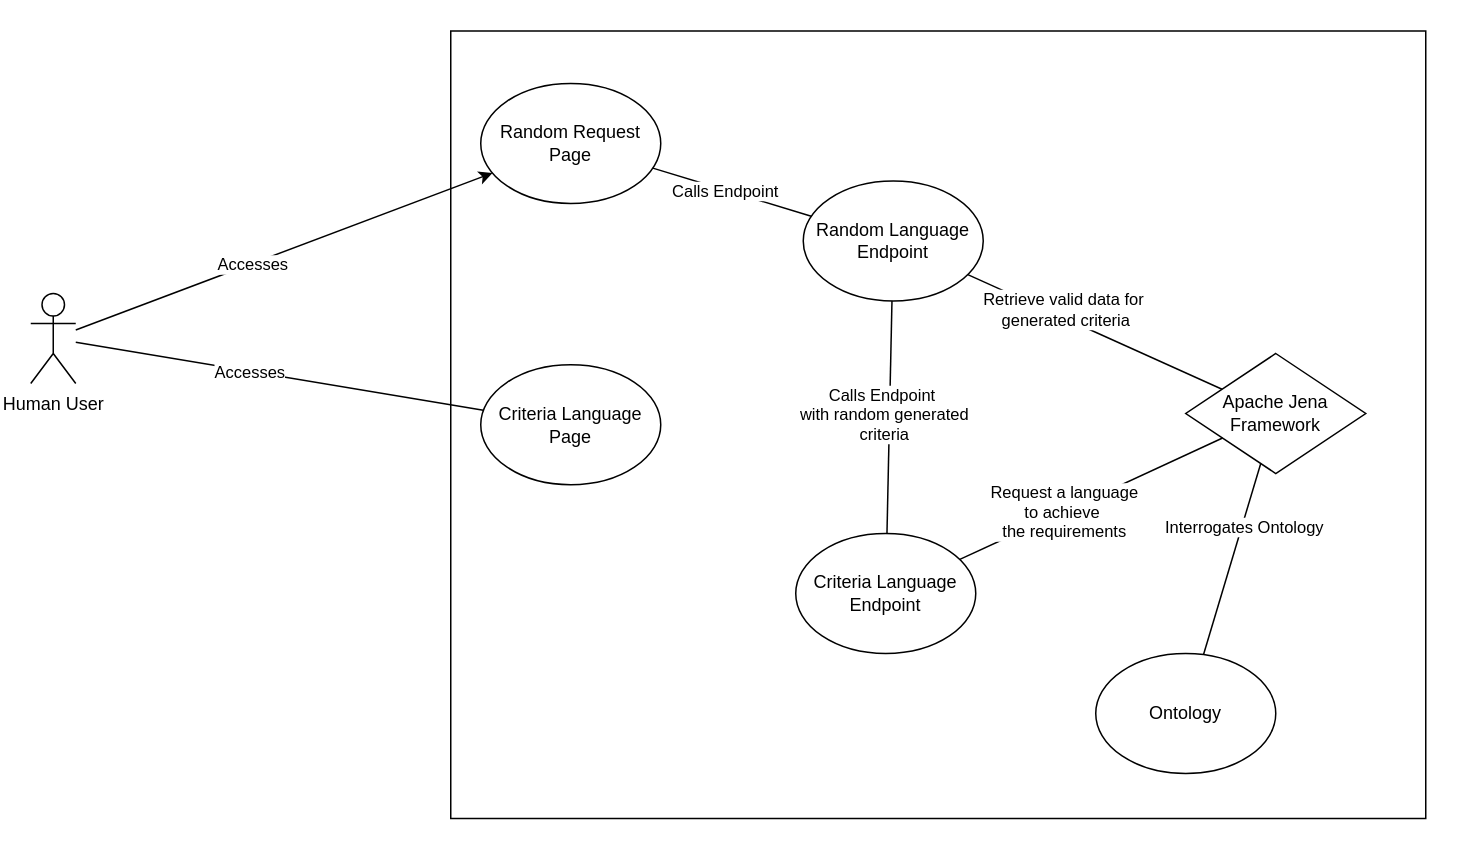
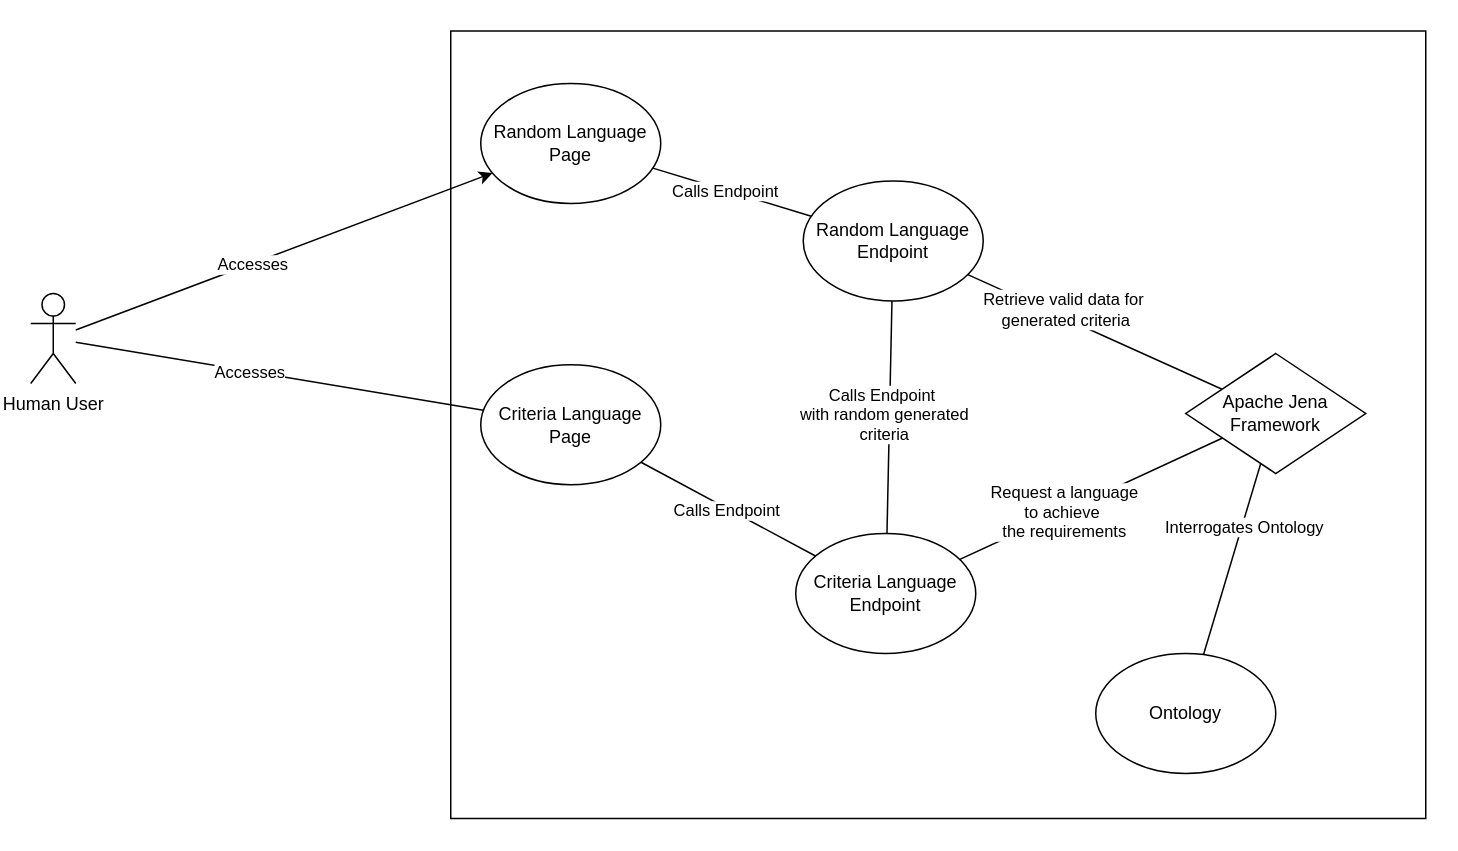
- <mxCell id="4" value="Random Request Page" style="ellipse;whiteSpace=wrap;html=1;" vertex="1" parent="1"><mxGeometry x="320" y="55" width="120" height="80" as="geometry" /></mxCell>
+ <mxCell id="4" value="Random Language Page" style="ellipse;whiteSpace=wrap;html=1;" vertex="1" parent="1"><mxGeometry x="320" y="55" width="120" height="80" as="geometry" /></mxCell>
+ <mxCell id="15" value="" style="endArrow=none;html=1;rounded=0;" edge="1" parent="1" source="11" target="5"><mxGeometry width="50" height="50" relative="1" as="geometry"><mxPoint x="90" y="475" as="sourcePoint" /><mxPoint x="140" y="425" as="targetPoint" /></mxGeometry></mxCell>
+ <mxCell id="16" value="Calls Endpoint" style="edgeLabel;html=1;align=center;verticalAlign=middle;resizable=0;points=[];" vertex="1" connectable="0" parent="15"><mxGeometry x="0.015" y="1" relative="1" as="geometry"><mxPoint as="offset" /></mxGeometry></mxCell>
